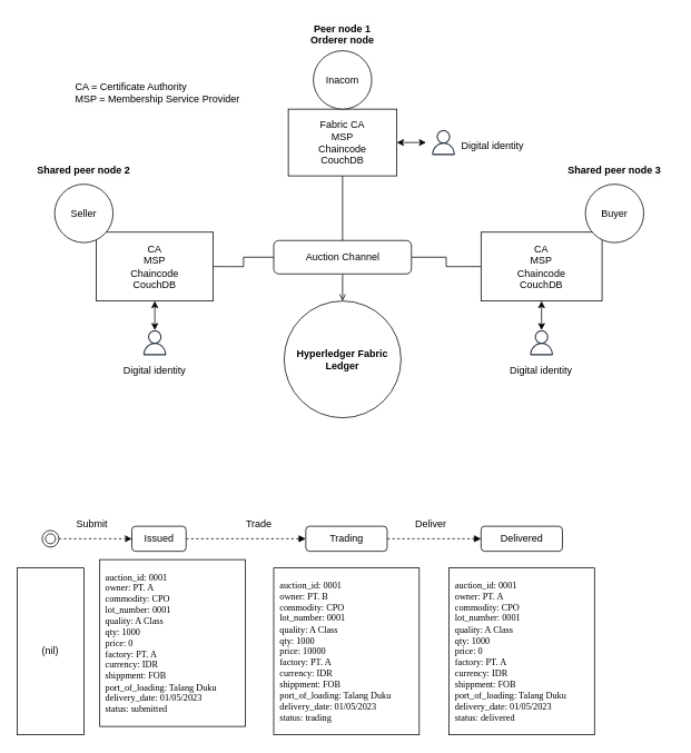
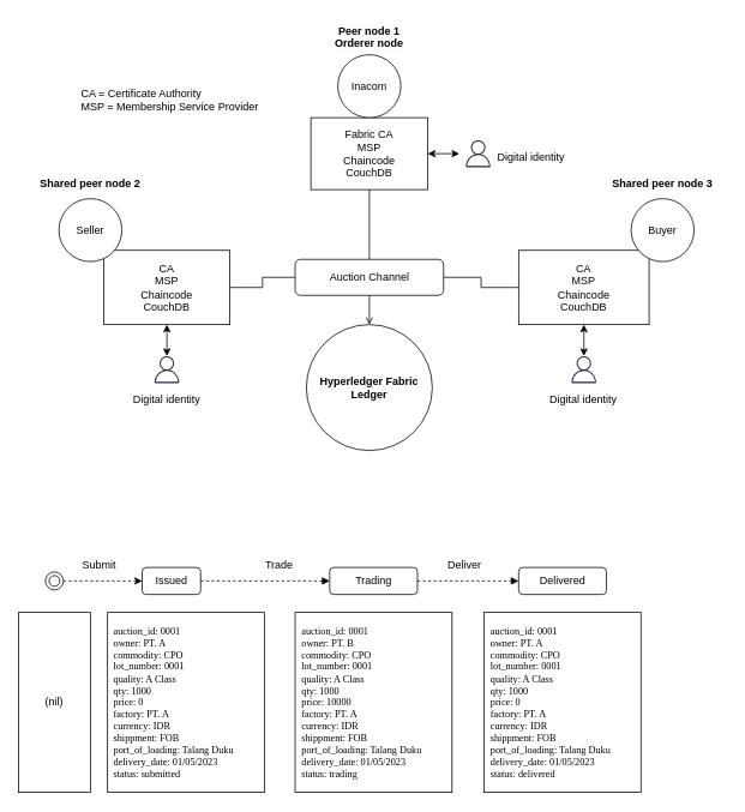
- <mxCell id="23" value="&lt;div style=&quot;font-size: 11px;&quot;&gt;auction_id: 0001&lt;/div&gt;&lt;div style=&quot;font-size: 11px;&quot;&gt;owner: PT. A&lt;/div&gt;&lt;div style=&quot;font-size: 11px;&quot;&gt;commodity: CPO&lt;/div&gt;&lt;div style=&quot;font-size: 11px;&quot;&gt;lot_number: 0001&lt;/div&gt;&lt;div style=&quot;font-size: 11px;&quot;&gt;quality: A Class&lt;/div&gt;&lt;div style=&quot;font-size: 11px;&quot;&gt;qty: 1000&lt;/div&gt;&lt;div style=&quot;font-size: 11px;&quot;&gt;price: 0&lt;/div&gt;&lt;div style=&quot;font-size: 11px;&quot;&gt;factory: PT. A&lt;/div&gt;&lt;div style=&quot;font-size: 11px;&quot;&gt;currency: IDR&lt;/div&gt;&lt;div style=&quot;font-size: 11px;&quot;&gt;shippment: FOB&lt;/div&gt;&lt;div style=&quot;font-size: 11px;&quot;&gt;port_of_loading: Talang Duku&lt;span style=&quot;font-size: 11px;&quot;&gt;&lt;/span&gt;&lt;/div&gt;&lt;div style=&quot;font-size: 11px;&quot;&gt;delivery_date: 01/05/2023&lt;/div&gt;&lt;div style=&quot;font-size: 11px;&quot;&gt;status: submitted&lt;/div&gt;" style="rounded=0;whiteSpace=wrap;html=1;align=left;fontFamily=Verdana;labelBackgroundColor=none;spacingLeft=5;fontSize=11;" parent="1" vertex="1"><mxGeometry x="119.06" y="670" width="174.38" height="200" as="geometry" /></mxCell>
+ <mxCell id="23" value="&lt;div style=&quot;font-size: 11px;&quot;&gt;auction_id: 0001&lt;/div&gt;&lt;div style=&quot;font-size: 11px;&quot;&gt;owner: PT. A&lt;/div&gt;&lt;div style=&quot;font-size: 11px;&quot;&gt;commodity: CPO&lt;/div&gt;&lt;div style=&quot;font-size: 11px;&quot;&gt;lot_number: 0001&lt;/div&gt;&lt;div style=&quot;font-size: 11px;&quot;&gt;quality: A Class&lt;/div&gt;&lt;div style=&quot;font-size: 11px;&quot;&gt;qty: 1000&lt;/div&gt;&lt;div style=&quot;font-size: 11px;&quot;&gt;price: 0&lt;/div&gt;&lt;div style=&quot;font-size: 11px;&quot;&gt;factory: PT. A&lt;/div&gt;&lt;div style=&quot;font-size: 11px;&quot;&gt;currency: IDR&lt;/div&gt;&lt;div style=&quot;font-size: 11px;&quot;&gt;shippment: FOB&lt;/div&gt;&lt;div style=&quot;font-size: 11px;&quot;&gt;port_of_loading: Talang Duku&lt;span style=&quot;font-size: 11px;&quot;&gt;&lt;/span&gt;&lt;/div&gt;&lt;div style=&quot;font-size: 11px;&quot;&gt;delivery_date: 01/05/2023&lt;/div&gt;&lt;div style=&quot;font-size: 11px;&quot;&gt;status: submitted&lt;/div&gt;" style="rounded=0;whiteSpace=wrap;html=1;align=left;fontFamily=Verdana;labelBackgroundColor=none;spacingLeft=5;fontSize=11;" parent="1" vertex="1"><mxGeometry x="119.06" y="680" width="174.38" height="200" as="geometry" /></mxCell>
